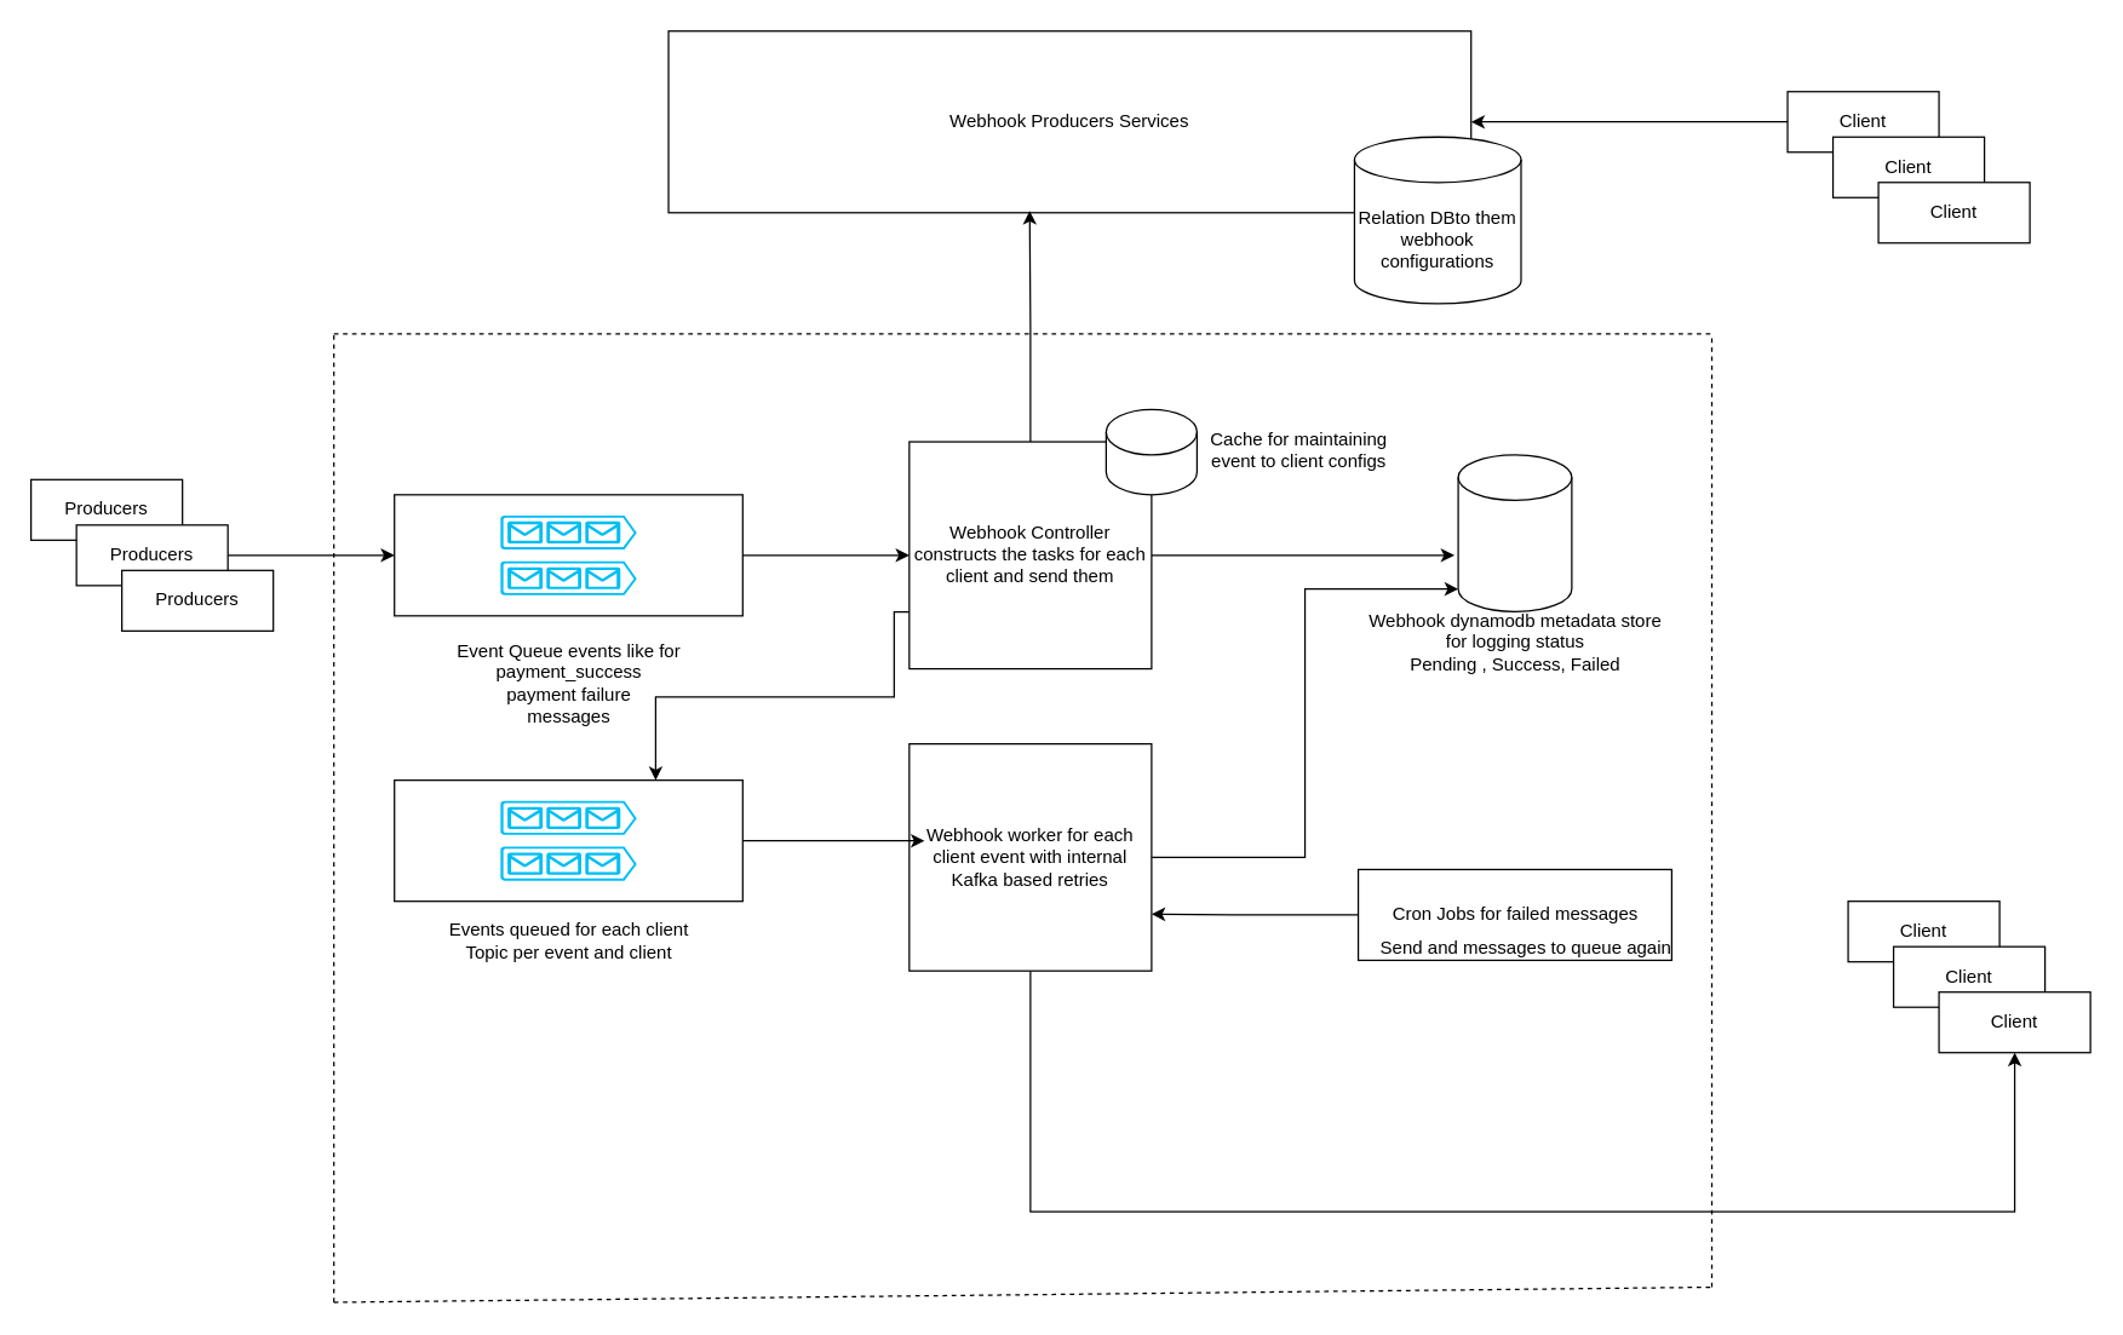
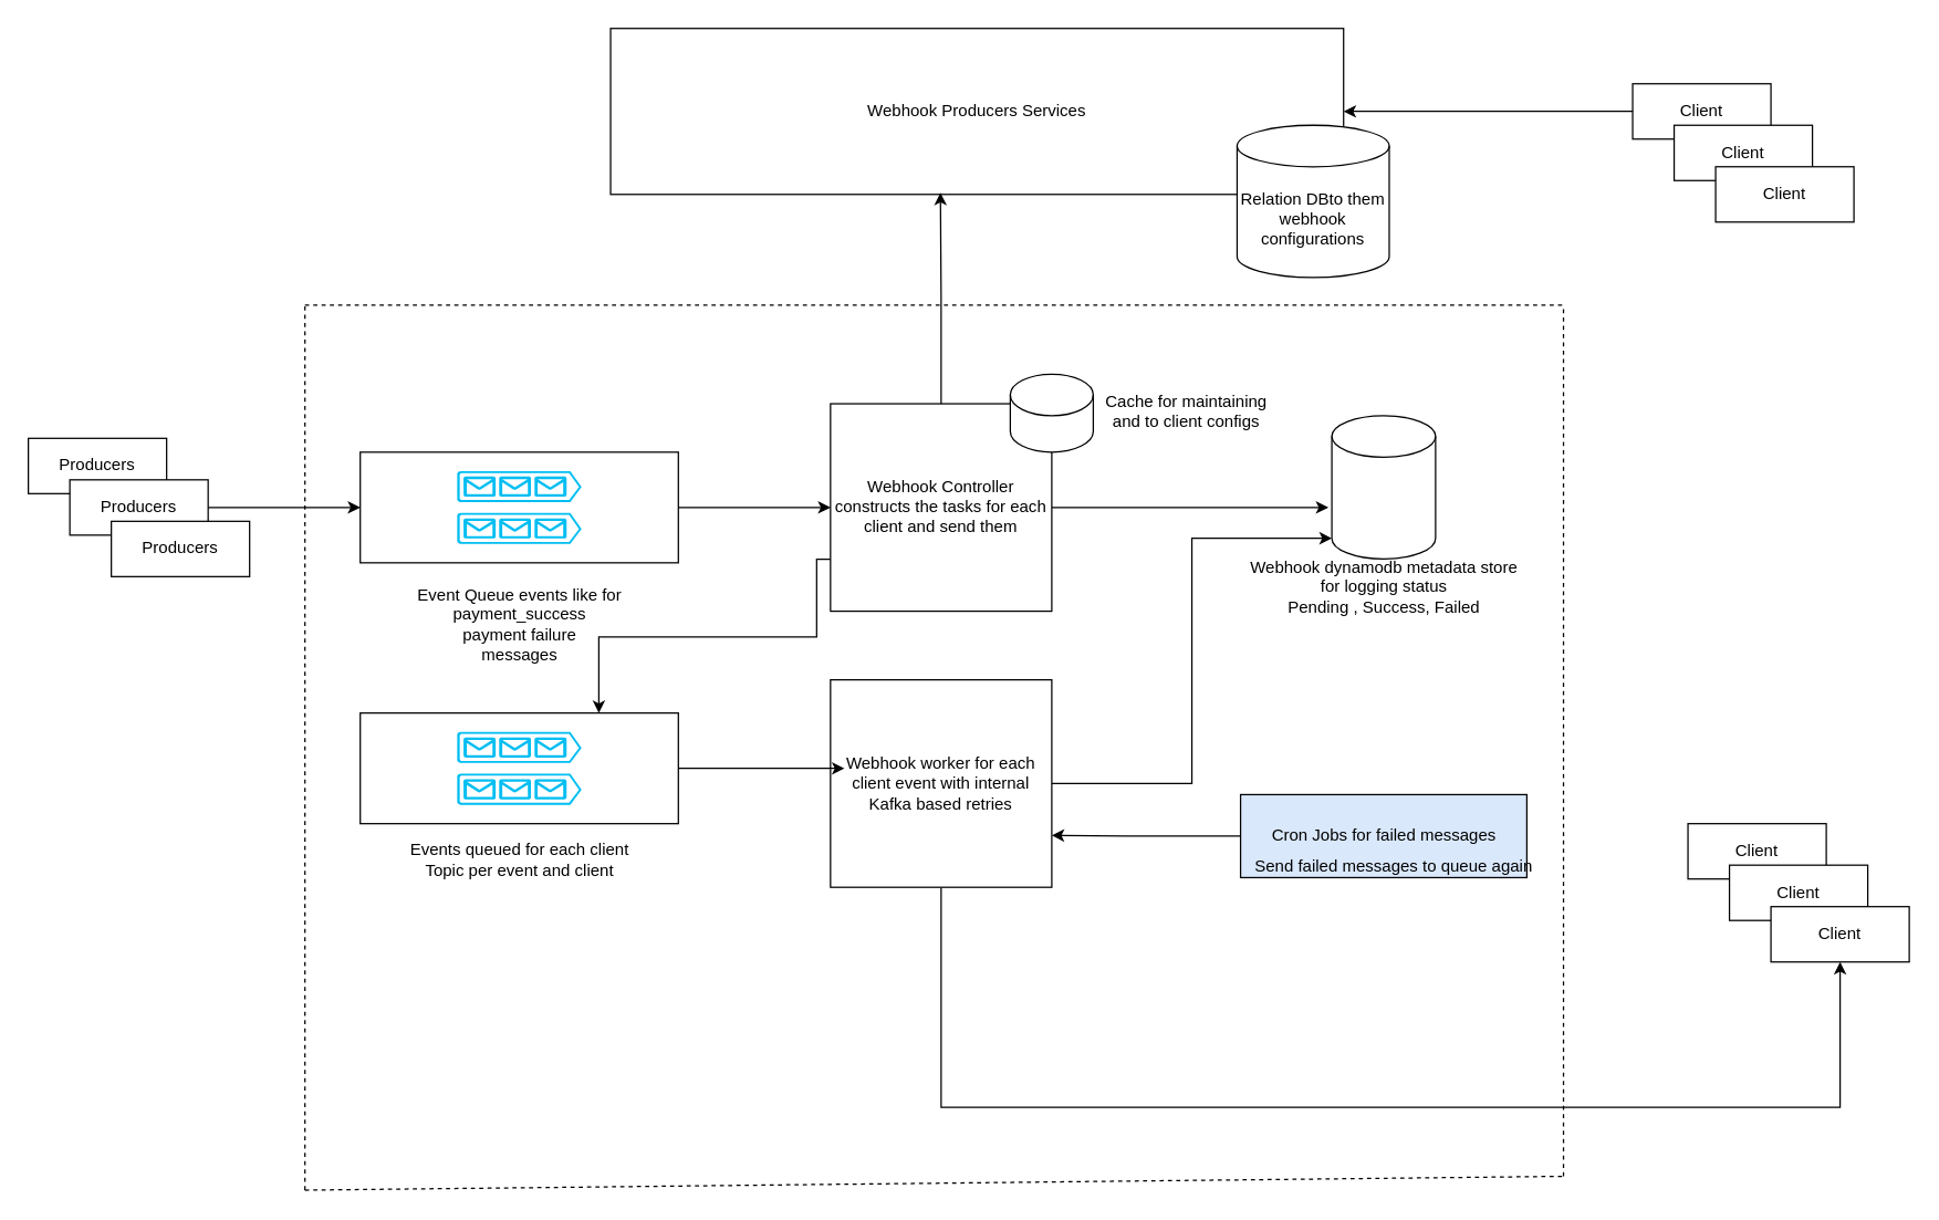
- <mxCell id="11" value="Cache for maintaining&lt;div&gt;event to client configs&lt;/div&gt;" style="text;html=1;align=center;verticalAlign=middle;resizable=0;points=[];autosize=1;strokeColor=none;fillColor=none;" parent="1" vertex="1"><mxGeometry x="787" y="277" width="140" height="40" as="geometry" /></mxCell>
+ <mxCell id="11" value="Cache for maintaining&lt;div&gt;and to client configs&lt;/div&gt;" style="text;html=1;align=center;verticalAlign=middle;resizable=0;points=[];autosize=1;strokeColor=none;fillColor=none;" parent="1" vertex="1"><mxGeometry x="787" y="277" width="140" height="40" as="geometry" /></mxCell>
- <mxCell id="31" value="Cron Jobs for failed messages" style="rounded=0;whiteSpace=wrap;html=1;" parent="1" vertex="1"><mxGeometry x="896.5" y="574" width="207" height="60" as="geometry" /></mxCell>
+ <mxCell id="31" value="Cron Jobs for failed messages" style="rounded=0;whiteSpace=wrap;html=1;fillColor=#dae8fc;" parent="1" vertex="1"><mxGeometry x="896.5" y="574" width="207" height="60" as="geometry" /></mxCell>
- <mxCell id="36" value="Send and messages to queue again" style="text;html=1;align=center;verticalAlign=middle;resizable=0;points=[];autosize=1;strokeColor=none;fillColor=none;" parent="1" vertex="1"><mxGeometry x="896.5" y="611" width="220" height="30" as="geometry" /></mxCell>
+ <mxCell id="36" value="Send failed messages to queue again" style="text;html=1;align=center;verticalAlign=middle;resizable=0;points=[];autosize=1;strokeColor=none;fillColor=none;" parent="1" vertex="1"><mxGeometry x="896.5" y="611" width="220" height="30" as="geometry" /></mxCell>
